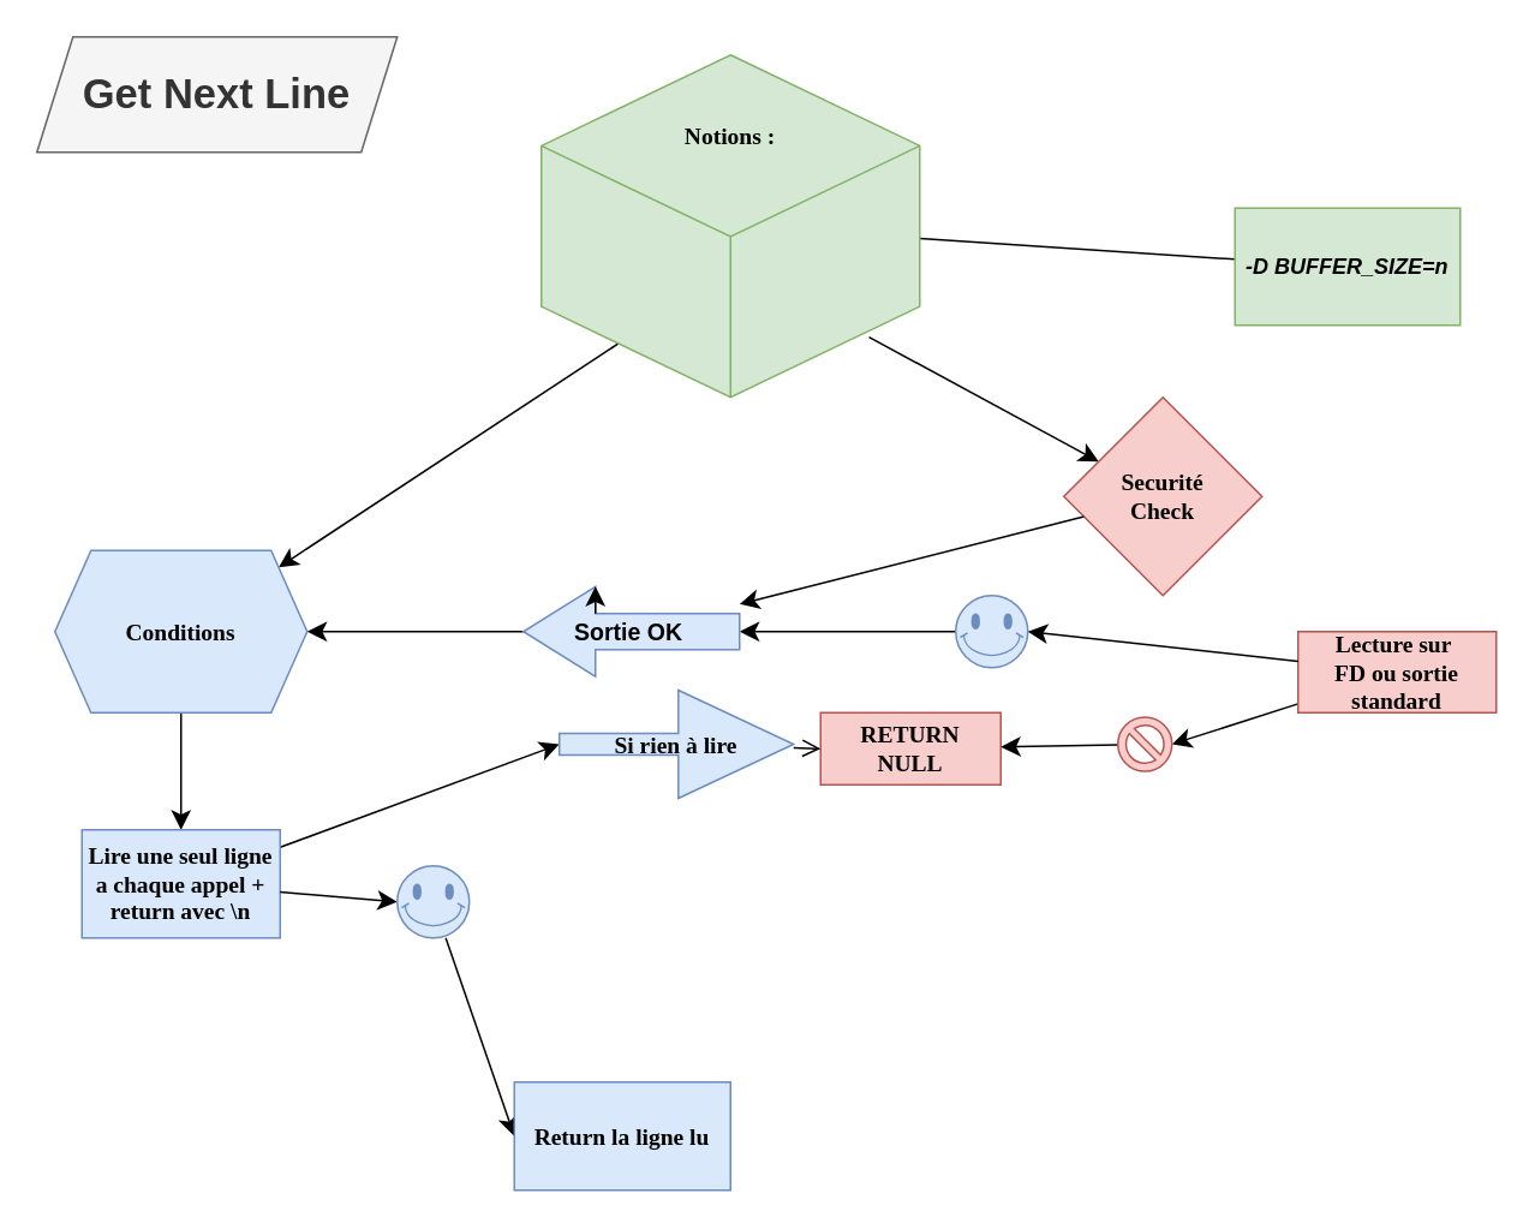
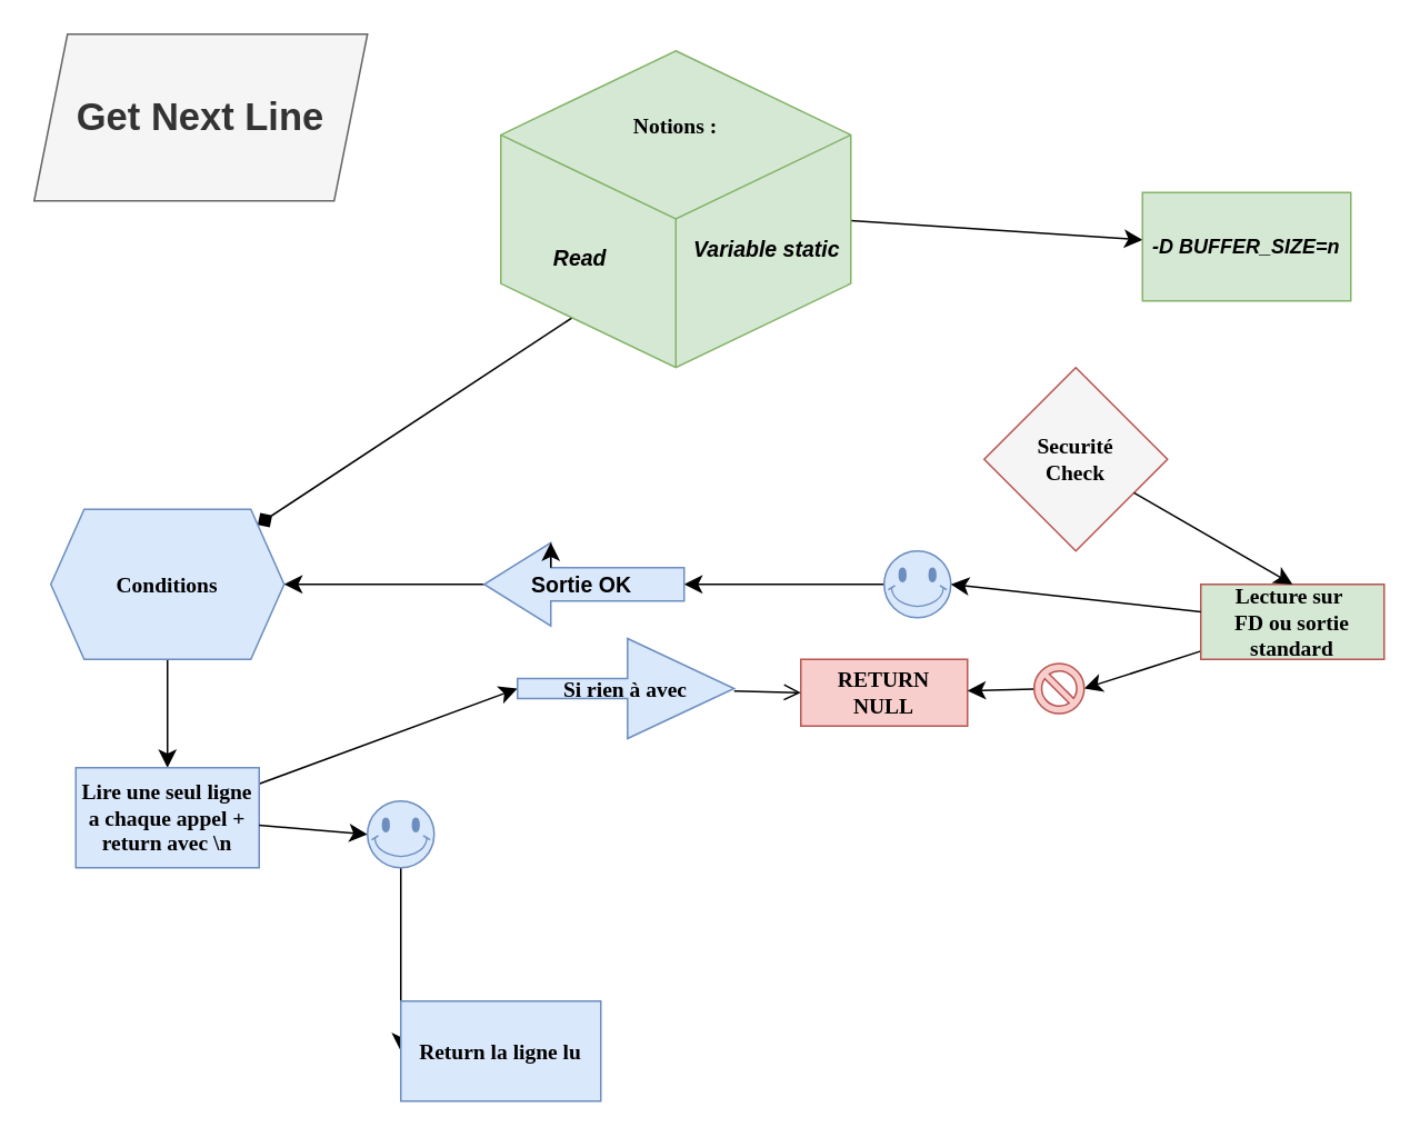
- <mxCell id="4" value="Get Next Line" style="shape=parallelogram;perimeter=parallelogramPerimeter;whiteSpace=wrap;html=1;fixedSize=1;fontStyle=1;fontSize=23;fillColor=#f5f5f5;fontColor=#333333;strokeColor=#666666;" parent="1" vertex="1"><mxGeometry x="20" width="200" height="64" as="geometry" y="20" /></mxCell>
+ <mxCell id="4" value="Get Next Line" style="shape=parallelogram;perimeter=parallelogramPerimeter;whiteSpace=wrap;html=1;fixedSize=1;fontStyle=1;fontSize=23;fillColor=#f5f5f5;fontColor=#333333;strokeColor=#666666;" parent="1" vertex="1"><mxGeometry x="20" y="20" width="200" height="100" as="geometry" /></mxCell>
- <mxCell id="8" value="" style="edgeStyle=none;curved=1;rounded=0;orthogonalLoop=1;jettySize=auto;html=1;fontSize=12;startSize=8;endSize=8;endArrow=none;" parent="1" source="9" target="23" edge="1"><mxGeometry relative="1" as="geometry" /></mxCell>
+ <mxCell id="8" value="" style="edgeStyle=none;curved=1;rounded=0;orthogonalLoop=1;jettySize=auto;html=1;fontSize=12;startSize=8;endSize=8;" parent="1" source="9" target="23" edge="1"><mxGeometry relative="1" as="geometry" /></mxCell>
+ <mxCell id="10" value="&amp;nbsp; &amp;nbsp; &amp;nbsp; &amp;nbsp; Read" style="text;html=1;strokeColor=none;fillColor=none;align=left;verticalAlign=top;spacingLeft=1;spacingRight=4;whiteSpace=wrap;overflow=hidden;rotatable=0;points=[[0,0.5],[1,0.5]];portConstraint=eastwest;fontStyle=3;fontSize=13;spacingBottom=0;flipV=0;flipH=0;direction=west;" parent="1" vertex="1"><mxGeometry x="300" y="140" width="110" height="30" as="geometry" /></mxCell>
+ <mxCell id="11" value="Variable static&lt;div&gt;&lt;span style=&quot;white-space: pre;&quot;&gt;&#09;&lt;/span&gt;&lt;span style=&quot;white-space: pre;&quot;&gt;&#09;&lt;/span&gt;&lt;br&gt;&lt;/div&gt;" style="text;html=1;strokeColor=none;fillColor=none;align=left;verticalAlign=top;spacingLeft=4;spacingRight=4;whiteSpace=wrap;overflow=hidden;rotatable=0;points=[[0,0.5],[1,0.5]];portConstraint=eastwest;fontStyle=3;fontSize=13;" parent="1" vertex="1"><mxGeometry x="410" y="135" width="100" height="40" as="geometry" /></mxCell>
- <mxCell id="2" value="" style="edgeStyle=none;curved=1;rounded=0;orthogonalLoop=1;jettySize=auto;html=1;fontSize=12;startSize=8;endSize=8;exitX=0.866;exitY=0.824;exitDx=0;exitDy=0;exitPerimeter=0;" parent="1" source="9" target="5" edge="1"><mxGeometry relative="1" as="geometry"><mxPoint x="521.708" y="166" as="sourcePoint" /></mxGeometry></mxCell>
- <mxCell id="5" value="Securité&lt;div&gt;Check&lt;/div&gt;" style="rhombus;whiteSpace=wrap;html=1;fontSize=13;fontFamily=Verdana;verticalAlign=middle;fillColor=#f8cecc;fontStyle=1;startSize=26;swimlaneFillColor=#ffffff;rounded=0;shadow=0;comic=0;labelBackgroundColor=none;strokeWidth=1;strokeColor=#b85450;" parent="1" vertex="1"><mxGeometry x="590" y="220" width="110" height="110" as="geometry" /></mxCell>
+ <mxCell id="5" value="Securité&lt;div&gt;Check&lt;/div&gt;" style="rhombus;whiteSpace=wrap;html=1;fontSize=13;fontFamily=Verdana;verticalAlign=middle;fillColor=#f5f5f5;fontStyle=1;startSize=26;swimlaneFillColor=#ffffff;rounded=0;shadow=0;comic=0;labelBackgroundColor=none;strokeWidth=1;strokeColor=#b85450;" parent="1" vertex="1"><mxGeometry x="590" y="220" width="110" height="110" as="geometry" /></mxCell>
- <mxCell id="3" value="" style="edgeStyle=none;curved=1;rounded=0;orthogonalLoop=1;jettySize=auto;html=1;fontSize=12;startSize=8;endSize=8;exitX=0.224;exitY=0.828;exitDx=0;exitDy=0;exitPerimeter=0;" parent="1" source="9" target="7" edge="1"><mxGeometry relative="1" as="geometry"><mxPoint x="396.039" y="166" as="sourcePoint" /></mxGeometry></mxCell>
+ <mxCell id="3" value="" style="edgeStyle=none;curved=1;rounded=0;orthogonalLoop=1;jettySize=auto;html=1;fontSize=12;startSize=8;endSize=8;exitX=0.224;exitY=0.828;exitDx=0;exitDy=0;exitPerimeter=0;endArrow=diamond;" parent="1" source="9" target="7" edge="1"><mxGeometry relative="1" as="geometry"><mxPoint x="396.039" y="166" as="sourcePoint" /></mxGeometry></mxCell>
- <mxCell id="24" value="" style="edgeStyle=none;curved=1;rounded=0;orthogonalLoop=1;jettySize=auto;html=1;fontSize=12;startSize=8;endSize=8;" parent="1" source="5" target="26" edge="1"><mxGeometry relative="1" as="geometry"><mxPoint x="659" y="316" as="sourcePoint" /><mxPoint x="710" y="390" as="targetPoint" /></mxGeometry></mxCell>
+ <mxCell id="24" value="" style="edgeStyle=none;curved=1;rounded=0;orthogonalLoop=1;jettySize=auto;html=1;fontSize=12;startSize=8;endSize=8;entryX=0.5;entryY=0;entryDx=0;entryDy=0;" parent="1" source="5" target="22" edge="1"><mxGeometry relative="1" as="geometry"><mxPoint x="659" y="316" as="sourcePoint" /><mxPoint x="710" y="390" as="targetPoint" /></mxGeometry></mxCell>
- <mxCell id="22" value="Lecture sur&amp;nbsp;&lt;div&gt;FD ou sortie standard&lt;/div&gt;" style="whiteSpace=wrap;html=1;fontSize=13;fontFamily=Verdana;fillColor=#f8cecc;strokeColor=#b85450;fontStyle=1;startSize=26;swimlaneFillColor=#ffffff;rounded=0;shadow=0;comic=0;labelBackgroundColor=none;strokeWidth=1;" parent="1" vertex="1"><mxGeometry x="720" y="350" width="110" height="45" as="geometry" /></mxCell>
+ <mxCell id="22" value="Lecture sur&amp;nbsp;&lt;div&gt;FD ou sortie standard&lt;/div&gt;" style="whiteSpace=wrap;html=1;fontSize=13;fontFamily=Verdana;fillColor=#d5e8d4;strokeColor=#b85450;fontStyle=1;startSize=26;swimlaneFillColor=#ffffff;rounded=0;shadow=0;comic=0;labelBackgroundColor=none;strokeWidth=1;" parent="1" vertex="1"><mxGeometry x="720" y="350" width="110" height="45" as="geometry" /></mxCell>
- <mxCell id="17" value="Si rien à lire" style="shape=singleArrow;whiteSpace=wrap;html=1;arrowWidth=0.2;arrowSize=0.492;fontSize=13;fontFamily=Verdana;verticalAlign=middle;fillColor=#dae8fc;strokeColor=#6c8ebf;fontStyle=1;startSize=26;swimlaneFillColor=#ffffff;rounded=0;shadow=0;comic=0;labelBackgroundColor=none;strokeWidth=1;" parent="1" vertex="1"><mxGeometry x="310" y="382.5" width="130" height="60" as="geometry" /></mxCell>
+ <mxCell id="17" value="Si rien à avec" style="shape=singleArrow;whiteSpace=wrap;html=1;arrowWidth=0.2;arrowSize=0.492;fontSize=13;fontFamily=Verdana;verticalAlign=middle;fillColor=#dae8fc;strokeColor=#6c8ebf;fontStyle=1;startSize=26;swimlaneFillColor=#ffffff;rounded=0;shadow=0;comic=0;labelBackgroundColor=none;strokeWidth=1;" parent="1" vertex="1"><mxGeometry x="310" y="382.5" width="130" height="60" as="geometry" /></mxCell>
- <mxCell id="12" value="RETURN&lt;div&gt;&lt;span style=&quot;background-color: initial;&quot;&gt;NULL&lt;/span&gt;&lt;br&gt;&lt;/div&gt;" style="rounded=0;whiteSpace=wrap;html=1;fontSize=13;fontFamily=Verdana;fillColor=#f8cecc;strokeColor=#b85450;fontStyle=1;startSize=26;swimlaneFillColor=#ffffff;shadow=0;comic=0;labelBackgroundColor=none;strokeWidth=1;" parent="1" vertex="1"><mxGeometry x="455" y="395" width="100" height="40" as="geometry" /></mxCell>
+ <mxCell id="12" value="RETURN&lt;div&gt;&lt;span style=&quot;background-color: initial;&quot;&gt;NULL&lt;/span&gt;&lt;br&gt;&lt;/div&gt;" style="rounded=0;whiteSpace=wrap;html=1;fontSize=13;fontFamily=Verdana;fillColor=#f8cecc;strokeColor=#b85450;fontStyle=1;startSize=26;swimlaneFillColor=#ffffff;shadow=0;comic=0;labelBackgroundColor=none;strokeWidth=1;" parent="1" vertex="1"><mxGeometry x="480" y="395" width="100" height="40" as="geometry" /></mxCell>
- <mxCell id="18" value="Return la ligne lu" style="whiteSpace=wrap;html=1;fontSize=13;fontFamily=Verdana;fillColor=#dae8fc;strokeColor=#6c8ebf;fontStyle=1;startSize=26;swimlaneFillColor=#ffffff;rounded=0;shadow=0;comic=0;labelBackgroundColor=none;strokeWidth=1;" parent="1" vertex="1"><mxGeometry x="285" y="600" width="120" height="60" as="geometry" /></mxCell>
+ <mxCell id="18" value="Return la ligne lu" style="whiteSpace=wrap;html=1;fontSize=13;fontFamily=Verdana;fillColor=#dae8fc;strokeColor=#6c8ebf;fontStyle=1;startSize=26;swimlaneFillColor=#ffffff;rounded=0;shadow=0;comic=0;labelBackgroundColor=none;strokeWidth=1;" parent="1" vertex="1"><mxGeometry x="240" y="600" width="120" height="60" as="geometry" /></mxCell>
